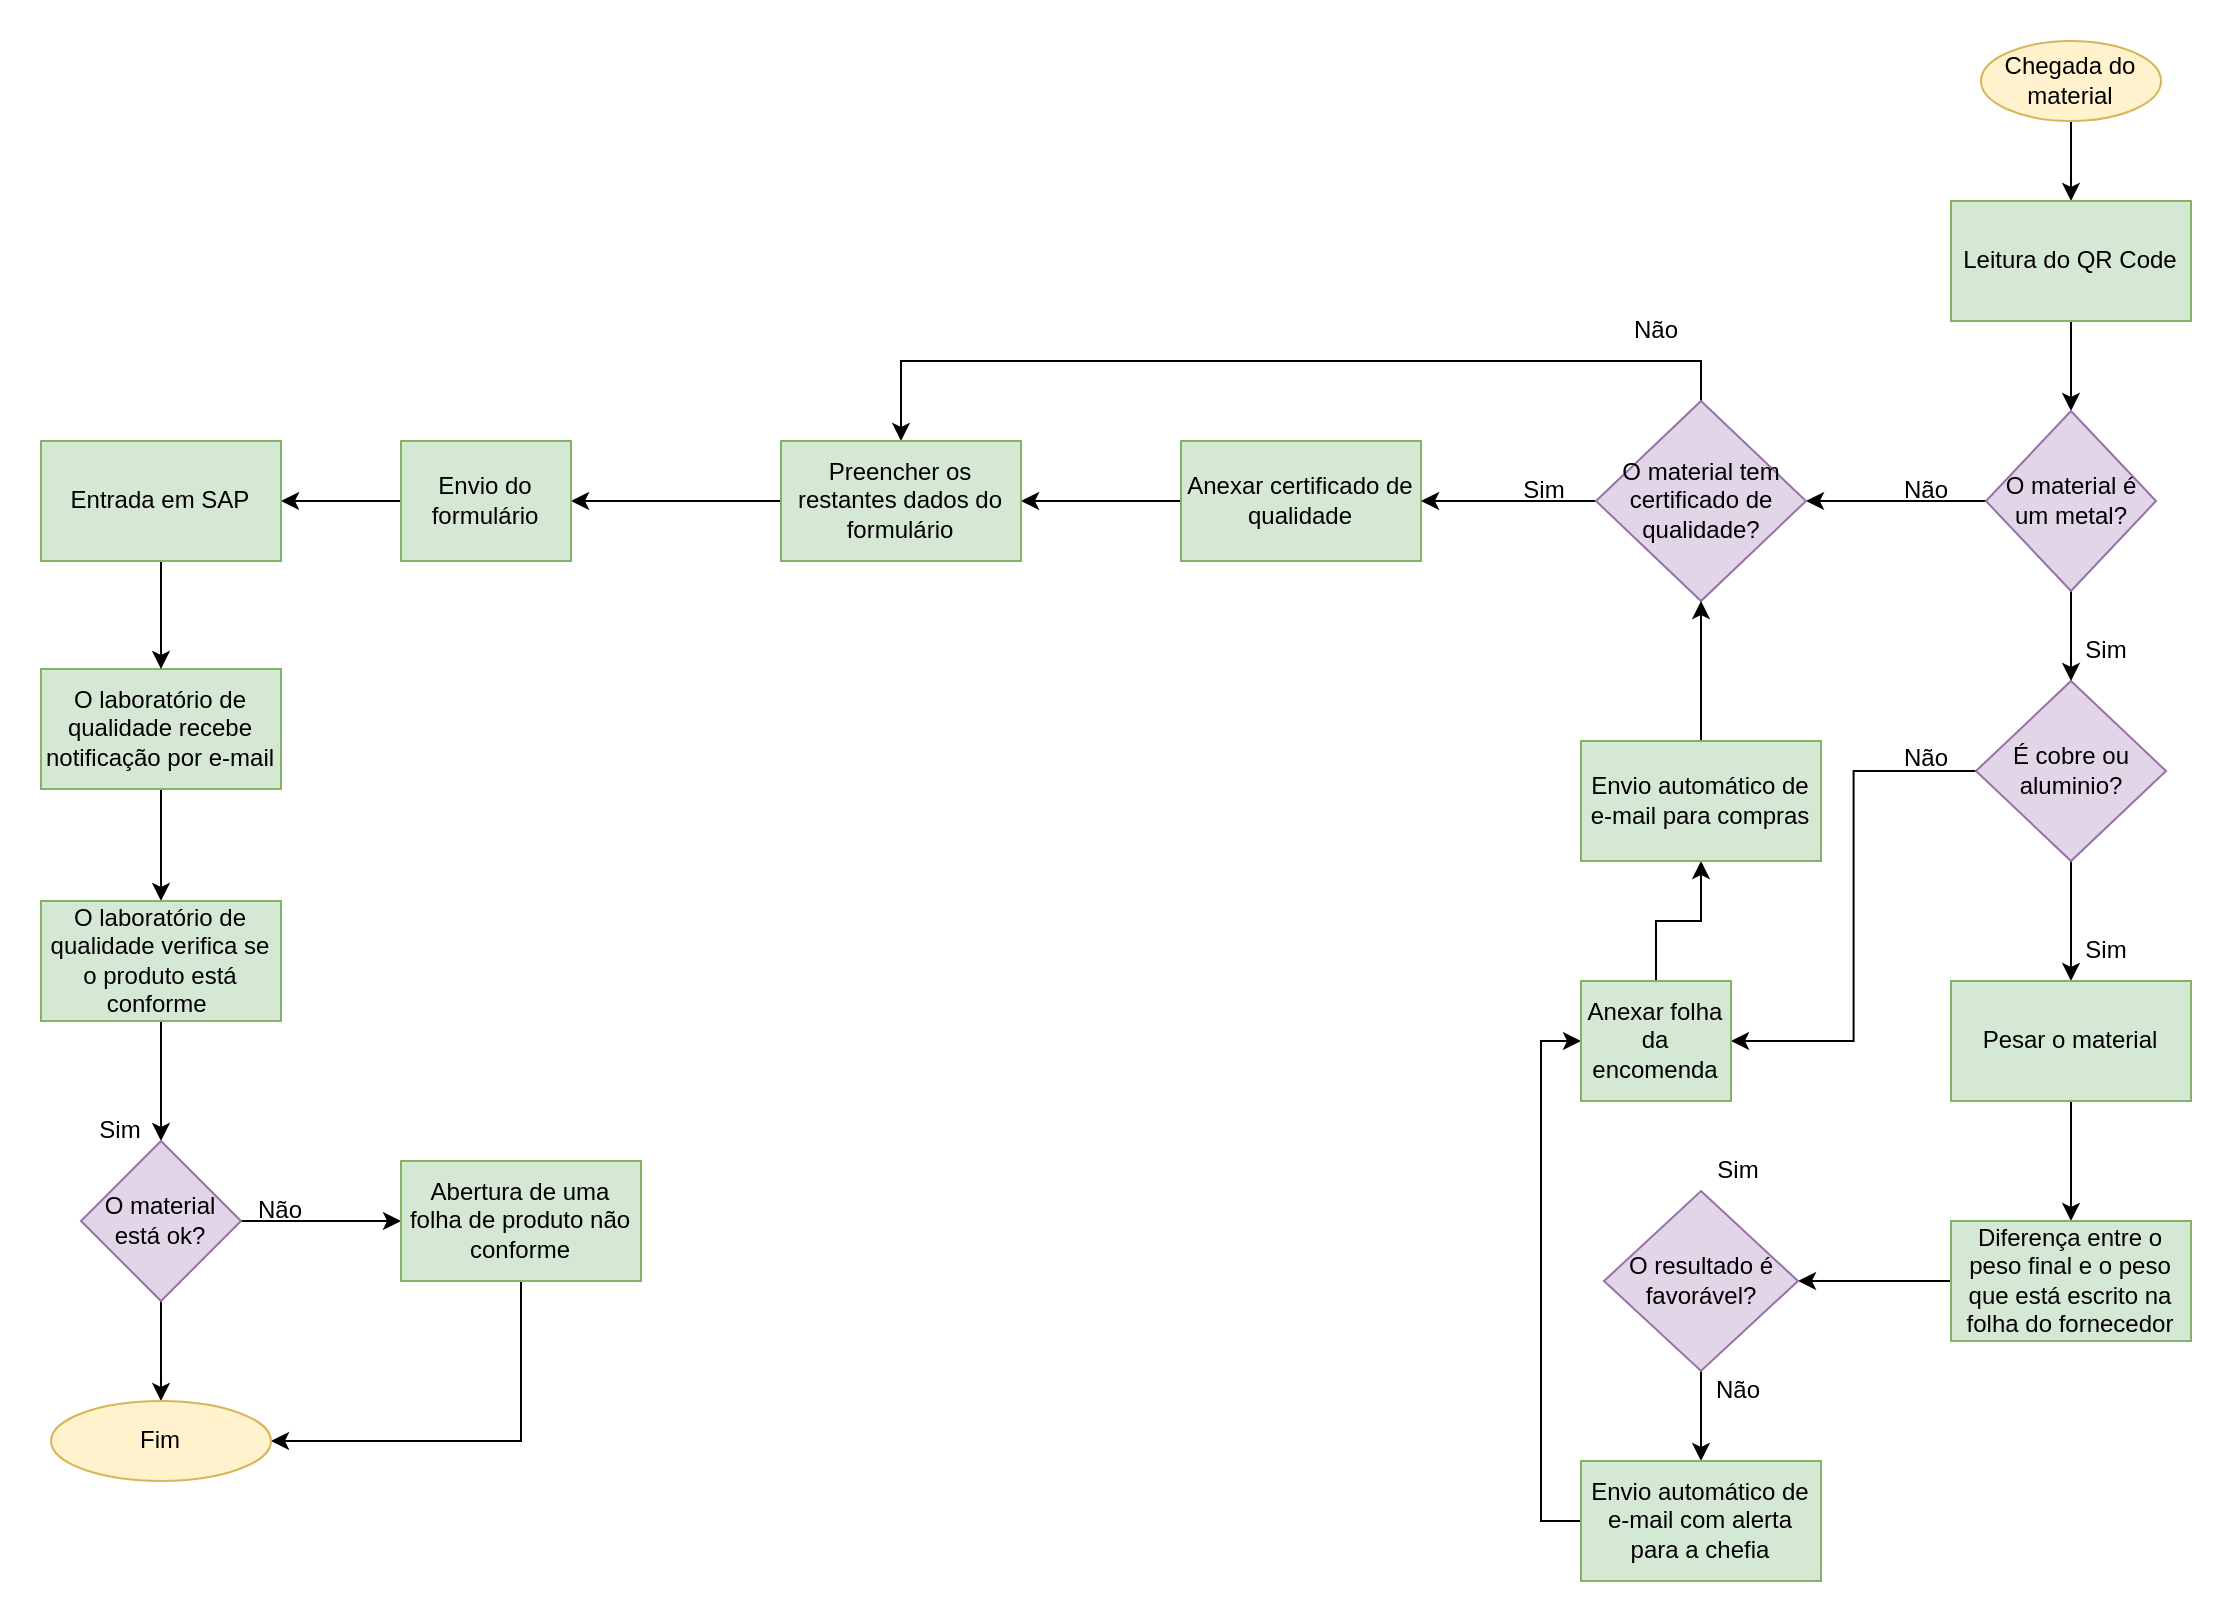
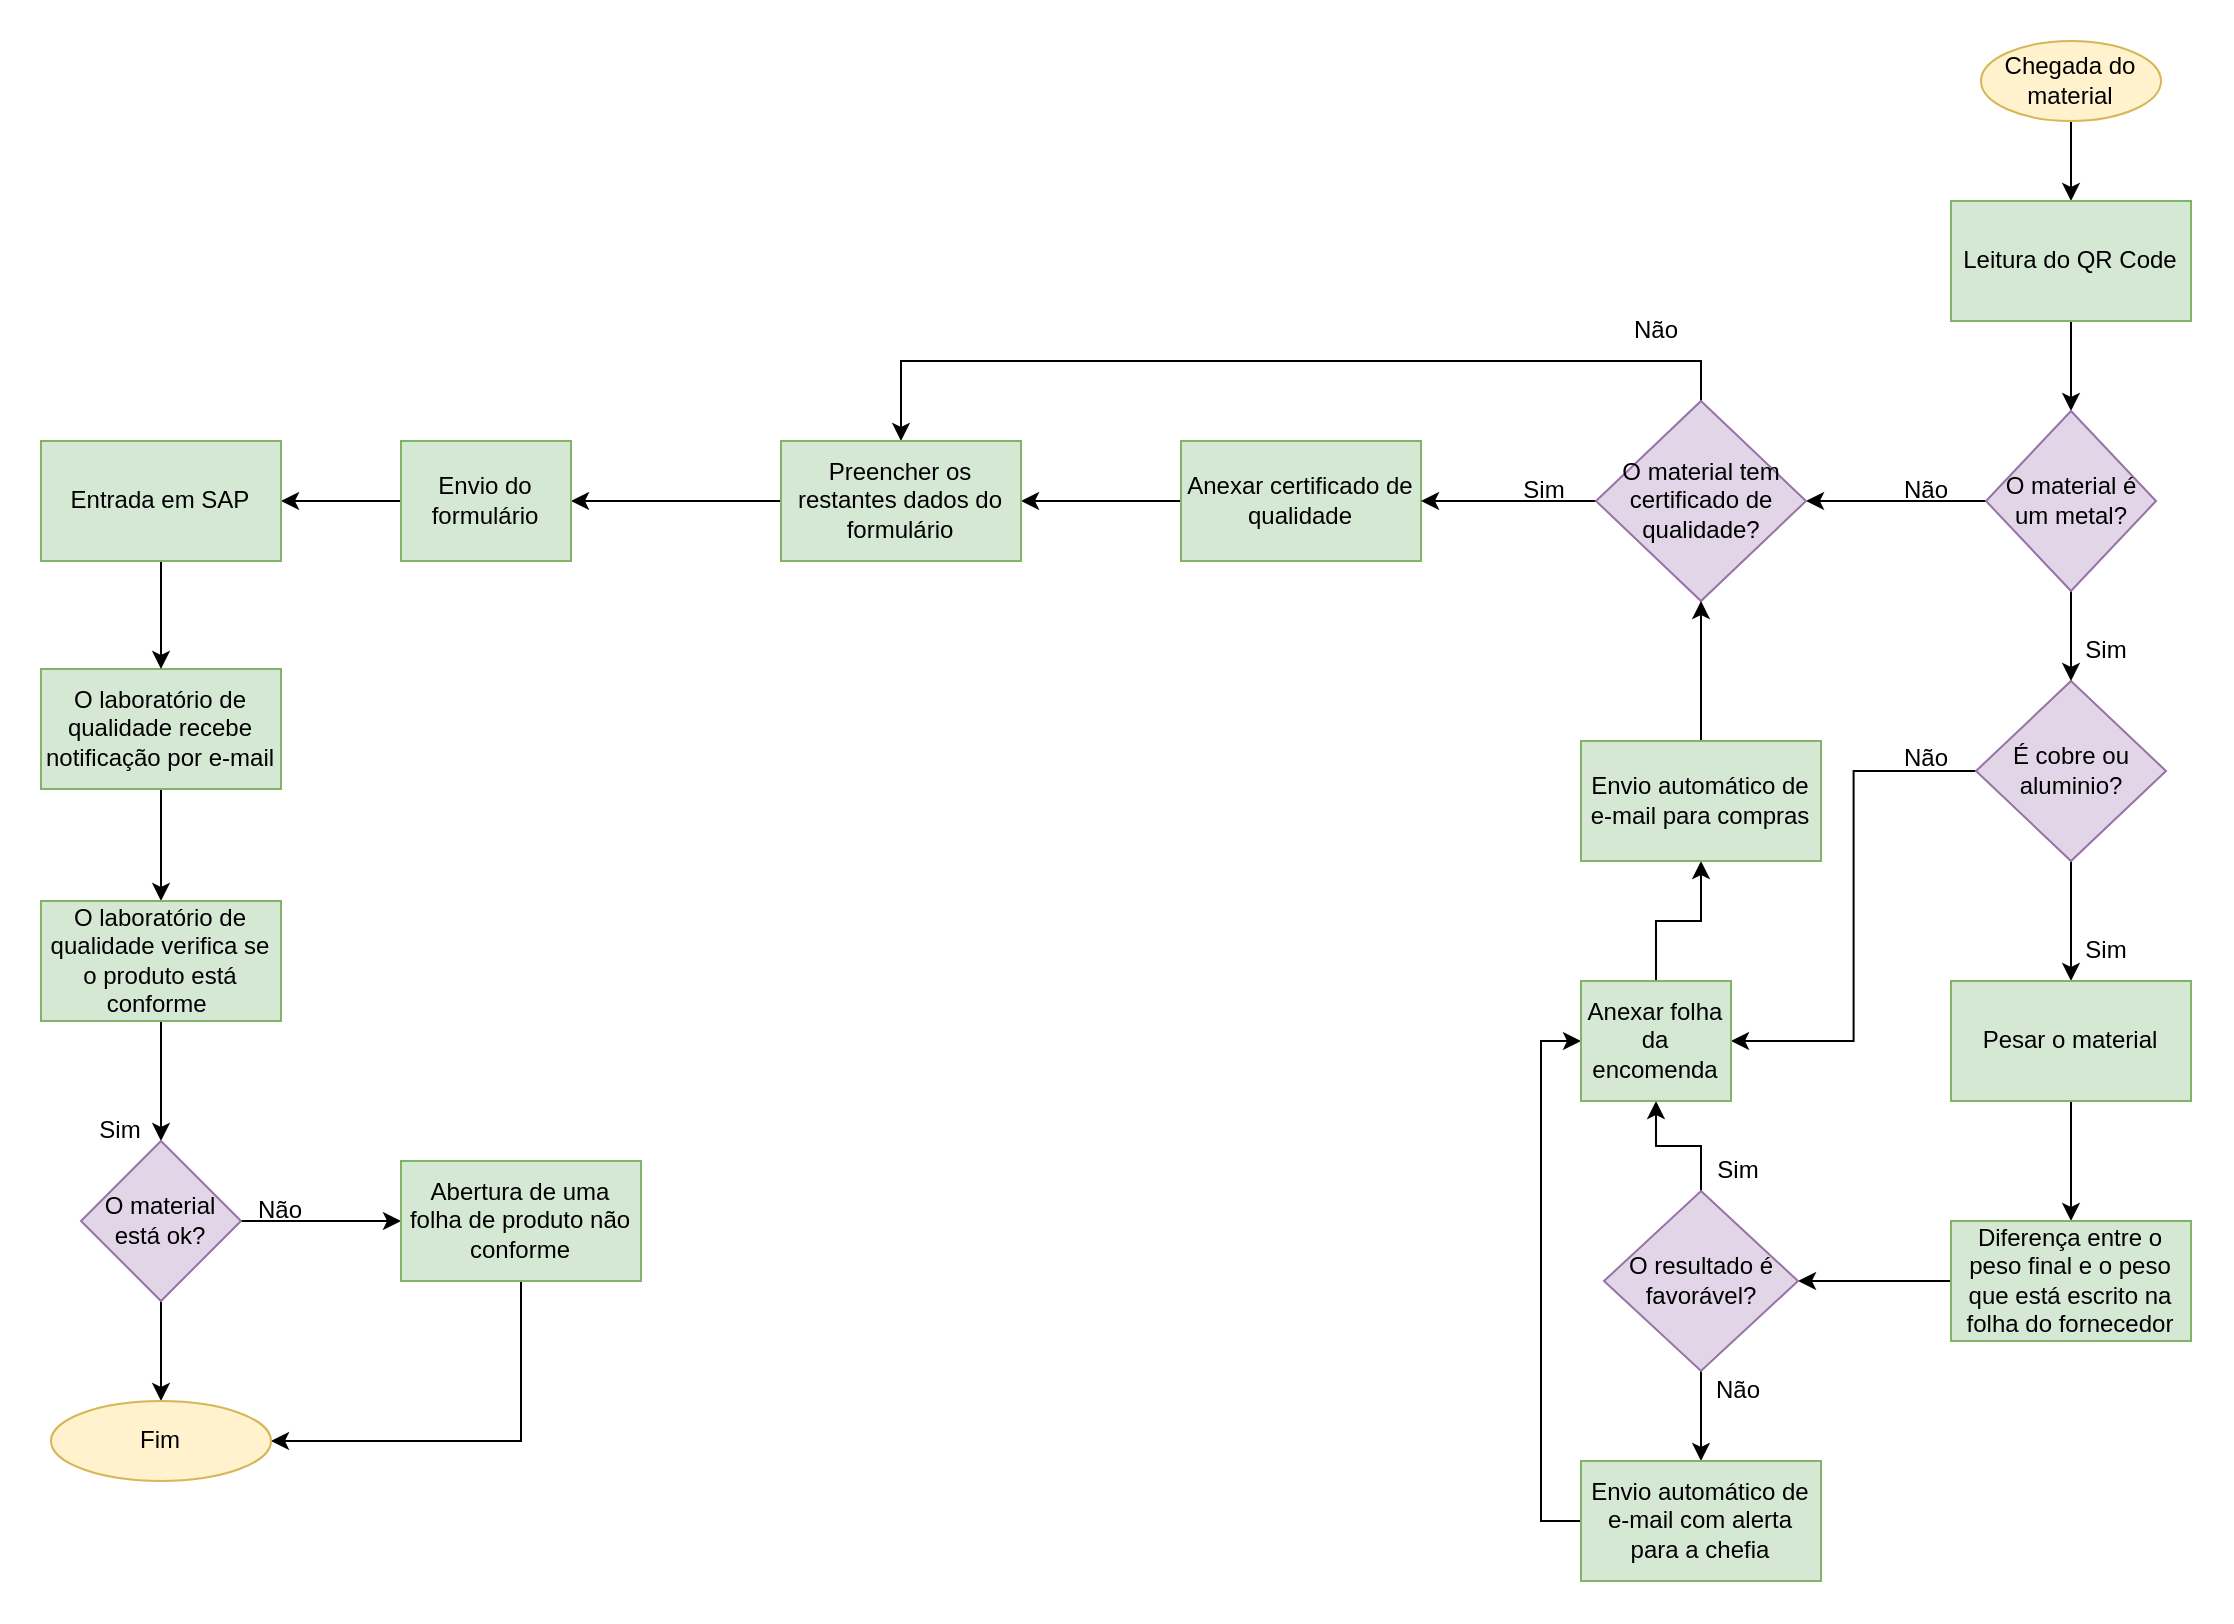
+ <mxCell id="21" style="edgeStyle=orthogonalEdgeStyle;rounded=0;orthogonalLoop=1;jettySize=auto;html=1;exitX=0.5;exitY=0;exitDx=0;exitDy=0;entryX=0.5;entryY=1;entryDx=0;entryDy=0;" edge="1" parent="1" source="23" target="27"><mxGeometry relative="1" as="geometry" /></mxCell>
